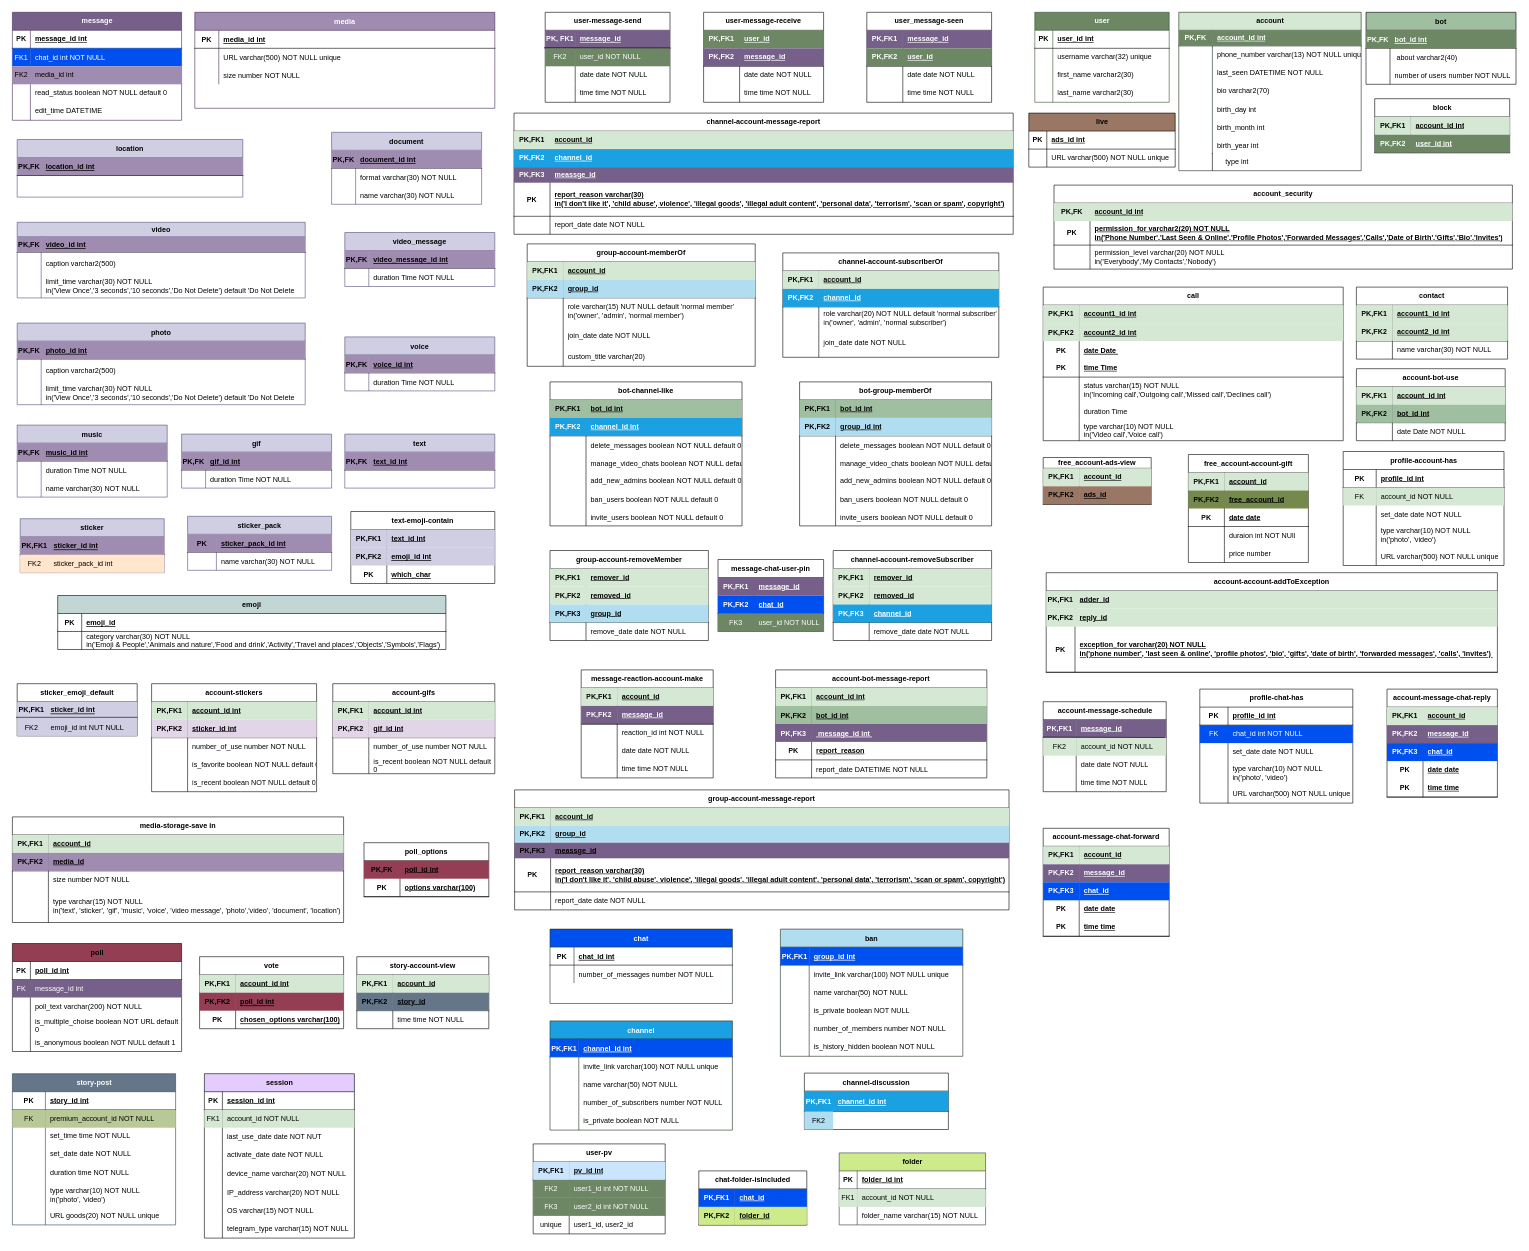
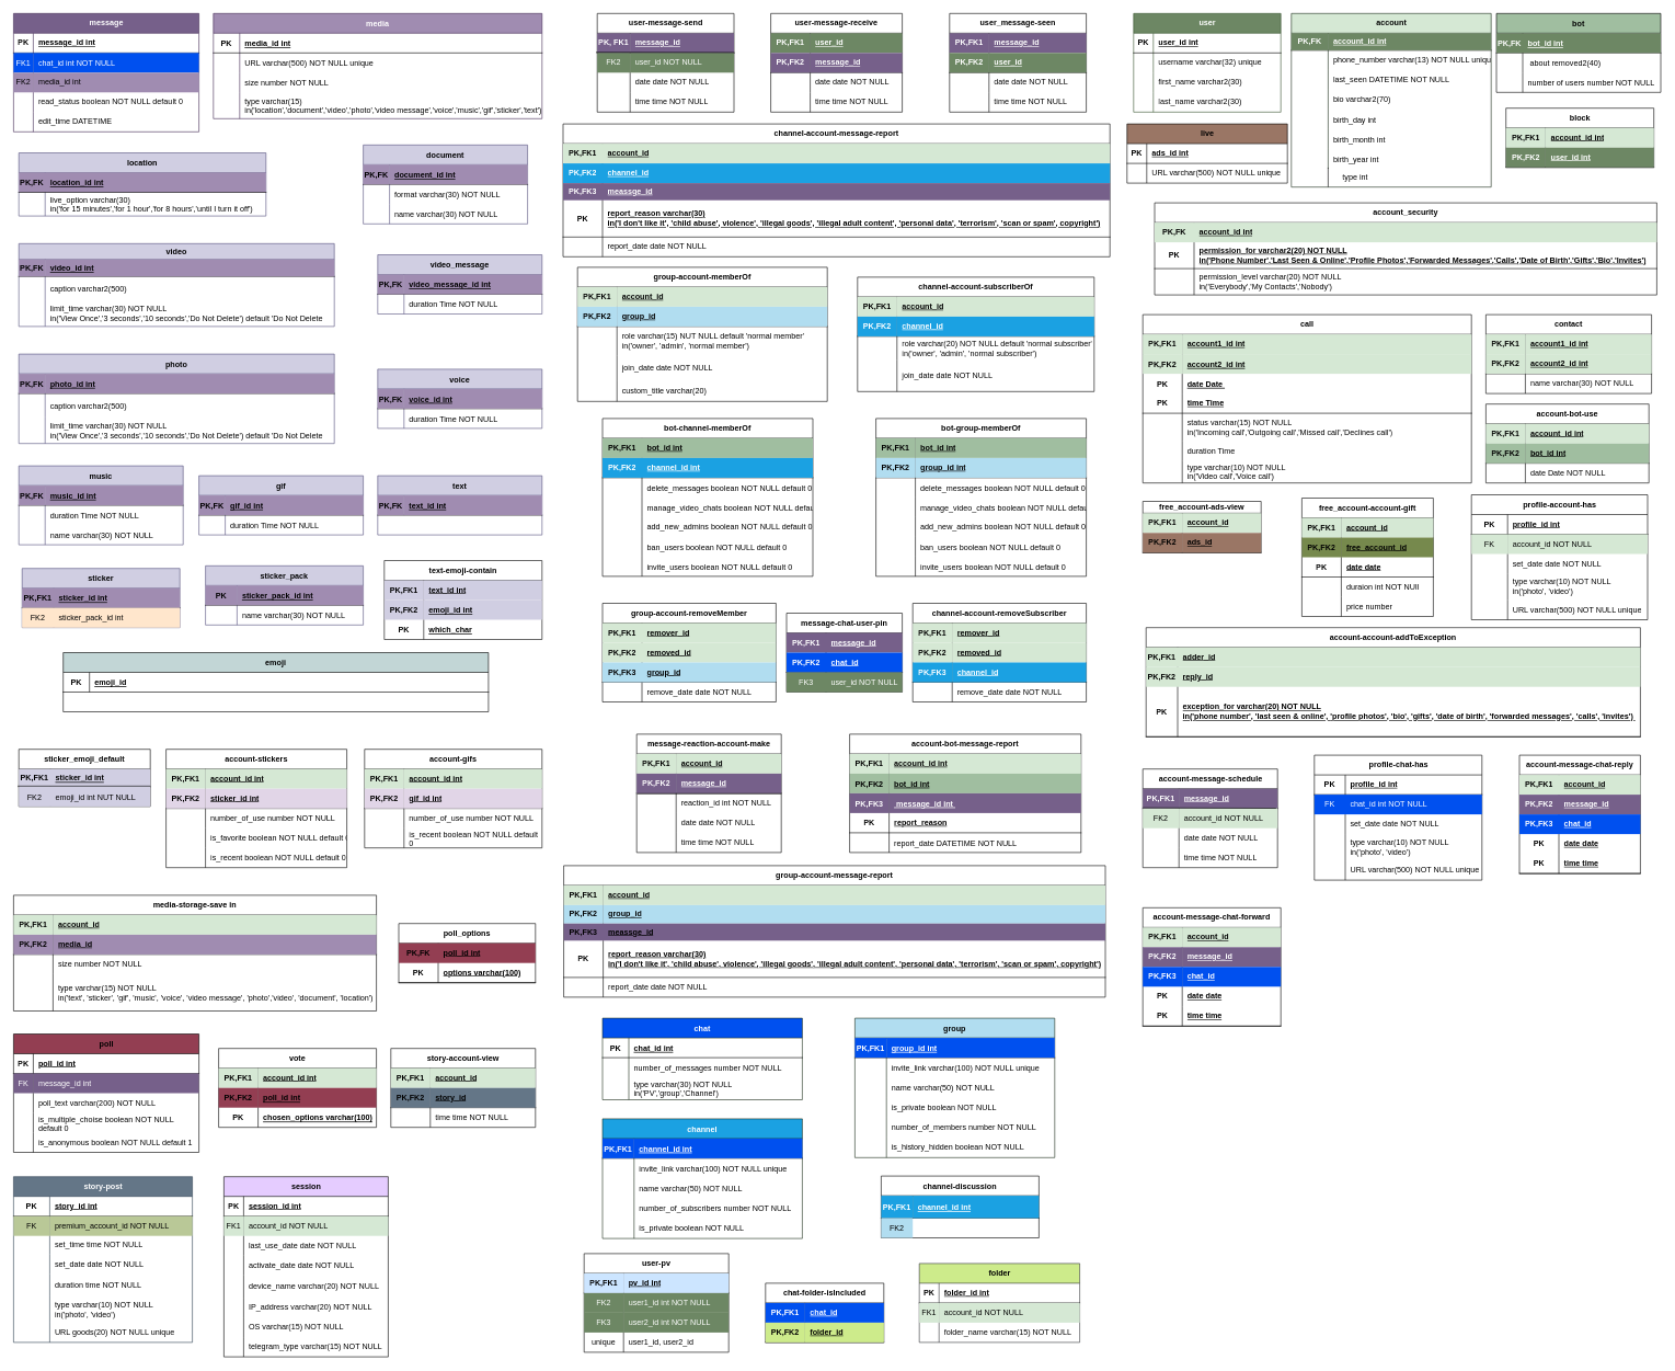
- <mxCell id="100" value=" about varchar2(40)" style="shape=partialRectangle;overflow=hidden;connectable=0;fillColor=none;top=0;left=0;bottom=0;right=0;align=left;spacingLeft=6;" parent="98" vertex="1"><mxGeometry x="40" width="210" height="30" as="geometry"><mxRectangle width="210" height="30" as="alternateBounds" /></mxGeometry></mxCell>
+ <mxCell id="100" value=" about removed2(40)" style="shape=partialRectangle;overflow=hidden;connectable=0;fillColor=none;top=0;left=0;bottom=0;right=0;align=left;spacingLeft=6;" parent="98" vertex="1"><mxGeometry x="40" width="210" height="30" as="geometry"><mxRectangle width="210" height="30" as="alternateBounds" /></mxGeometry></mxCell>
+ <mxCell id="142" value="type varchar(15)&#10;in('location','document','video','photo','video message','voice','music','gif','sticker','text')" style="shape=partialRectangle;overflow=hidden;connectable=0;top=0;left=0;bottom=0;right=0;align=left;spacingLeft=6;fillColor=none;" parent="140" vertex="1"><mxGeometry x="40" width="460" height="40" as="geometry"><mxRectangle width="460" height="40" as="alternateBounds" /></mxGeometry></mxCell>
+ <mxCell id="174" value="live_option varchar(30)&#10;in('for 15 minutes','for 1 hour','for 8 hours','until I turn it off')" style="shape=partialRectangle;overflow=hidden;connectable=0;top=0;left=0;bottom=0;right=0;align=left;spacingLeft=6;fillColor=none;" parent="172" vertex="1"><mxGeometry x="40" width="336" height="36" as="geometry"><mxRectangle width="336" height="36" as="alternateBounds" /></mxGeometry></mxCell>
- <mxCell id="656" value="bot-channel-like" style="shape=table;startSize=30;container=1;collapsible=1;childLayout=tableLayout;fixedRows=1;rowLines=0;fontStyle=1;align=center;resizeLast=1;html=1;whiteSpace=wrap;" parent="1" vertex="1"><mxGeometry x="916" y="636" width="320" height="240" as="geometry" /></mxCell>
+ <mxCell id="656" value="bot-channel-memberOf" style="shape=table;startSize=30;container=1;collapsible=1;childLayout=tableLayout;fixedRows=1;rowLines=0;fontStyle=1;align=center;resizeLast=1;html=1;whiteSpace=wrap;" parent="1" vertex="1"><mxGeometry x="916" y="636" width="320" height="240" as="geometry" /></mxCell>
- <mxCell id="281" value="category varchar(30) NOT NULL&#10;in('Emoji &amp; People','Animals and nature','Food and drink','Activity','Travel and places','Objects','Symbols','Flags')" style="shape=partialRectangle;overflow=hidden;connectable=0;top=0;left=0;bottom=0;right=0;align=left;spacingLeft=6;fillColor=none;" parent="279" vertex="1"><mxGeometry x="40" width="607" height="30" as="geometry"><mxRectangle width="607" height="30" as="alternateBounds" /></mxGeometry></mxCell>
- <mxCell id="539" value="ban" style="shape=table;startSize=30;container=1;collapsible=1;childLayout=tableLayout;fixedRows=1;rowLines=0;fontStyle=1;align=center;resizeLast=1;fillColor=#B1DDF0;strokeColor=#1F2F1E;" parent="1" vertex="1"><mxGeometry x="1300" y="1548" width="304" height="212" as="geometry" /></mxCell>
+ <mxCell id="539" value="group" style="shape=table;startSize=30;container=1;collapsible=1;childLayout=tableLayout;fixedRows=1;rowLines=0;fontStyle=1;align=center;resizeLast=1;fillColor=#B1DDF0;strokeColor=#1F2F1E;" parent="1" vertex="1"><mxGeometry x="1300" y="1548" width="304" height="212" as="geometry" /></mxCell>
+ <mxCell id="505" value="type varchar(30) NOT NULL &#10;in('PV','group','Channel')" style="shape=partialRectangle;overflow=hidden;connectable=0;fillColor=none;top=0;left=0;bottom=0;right=0;align=left;spacingLeft=6;" parent="503" vertex="1"><mxGeometry x="40" width="264" height="34" as="geometry"><mxRectangle width="264" height="34" as="alternateBounds" /></mxGeometry></mxCell>
- <mxCell id="608" value="is_multiple_choise boolean NOT URL default 0" style="shape=partialRectangle;connectable=0;fillColor=none;top=0;left=0;bottom=0;right=0;align=left;spacingLeft=6;overflow=hidden;whiteSpace=wrap;html=1;" parent="606" vertex="1"><mxGeometry x="30" width="252" height="30" as="geometry"><mxRectangle width="252" height="30" as="alternateBounds" /></mxGeometry></mxCell>
+ <mxCell id="608" value="is_multiple_choise boolean NOT NULL default 0" style="shape=partialRectangle;connectable=0;fillColor=none;top=0;left=0;bottom=0;right=0;align=left;spacingLeft=6;overflow=hidden;whiteSpace=wrap;html=1;" parent="606" vertex="1"><mxGeometry x="30" width="252" height="30" as="geometry"><mxRectangle width="252" height="30" as="alternateBounds" /></mxGeometry></mxCell>
- <mxCell id="152" value="last_use_date date NOT NUT" style="shape=partialRectangle;connectable=0;fillColor=none;top=0;left=0;bottom=0;right=0;align=left;spacingLeft=6;overflow=hidden;whiteSpace=wrap;html=1;" parent="150" vertex="1"><mxGeometry x="30" width="220" height="30" as="geometry"><mxRectangle width="220" height="30" as="alternateBounds" /></mxGeometry></mxCell>
+ <mxCell id="152" value="last_use_date date NOT NULL" style="shape=partialRectangle;connectable=0;fillColor=none;top=0;left=0;bottom=0;right=0;align=left;spacingLeft=6;overflow=hidden;whiteSpace=wrap;html=1;" parent="150" vertex="1"><mxGeometry x="30" width="220" height="30" as="geometry"><mxRectangle width="220" height="30" as="alternateBounds" /></mxGeometry></mxCell>
